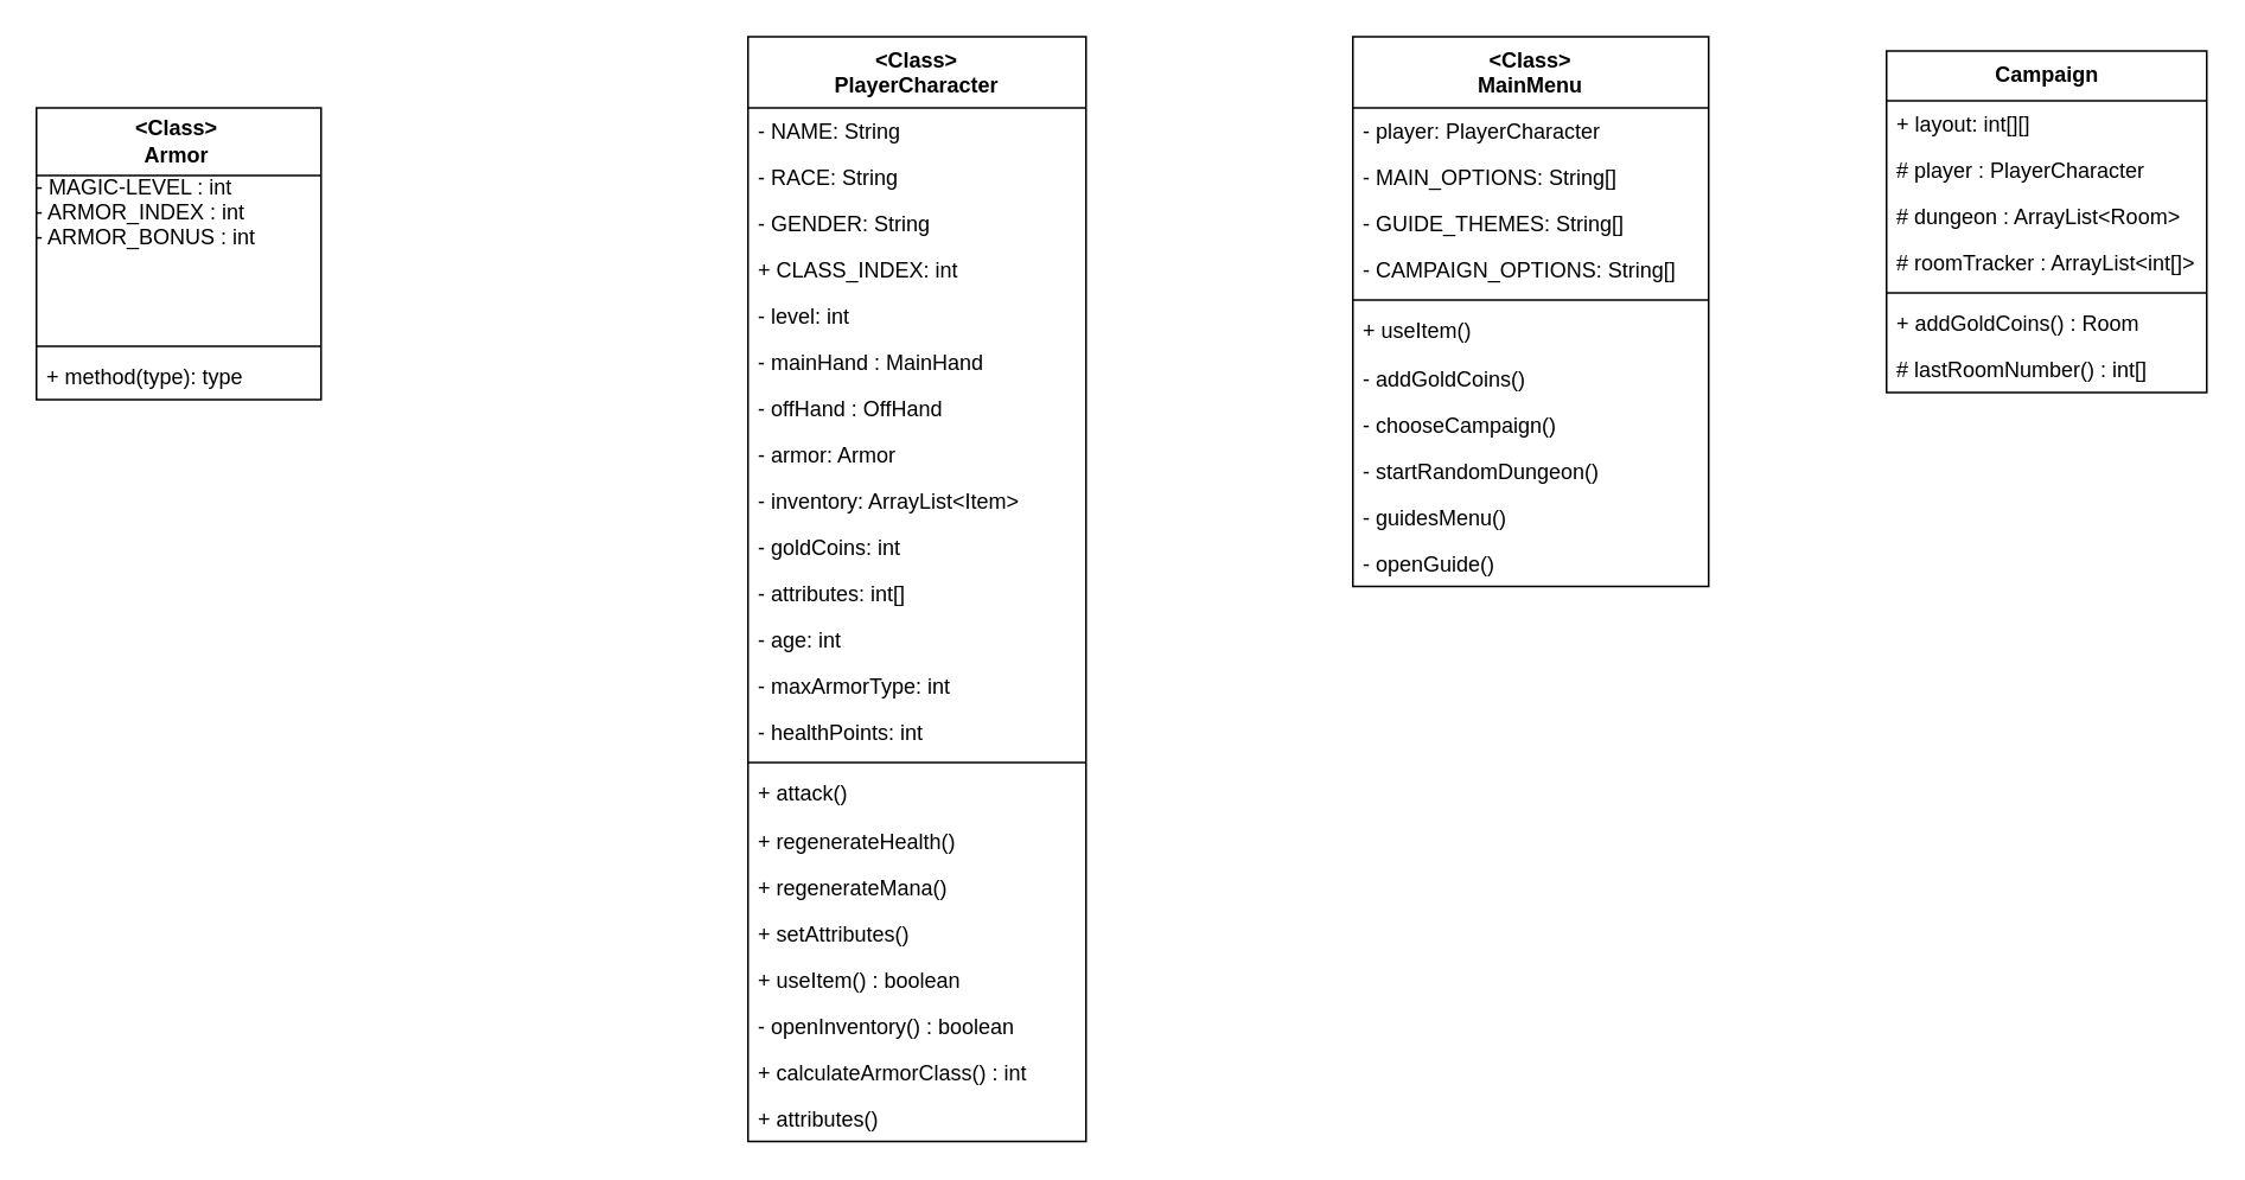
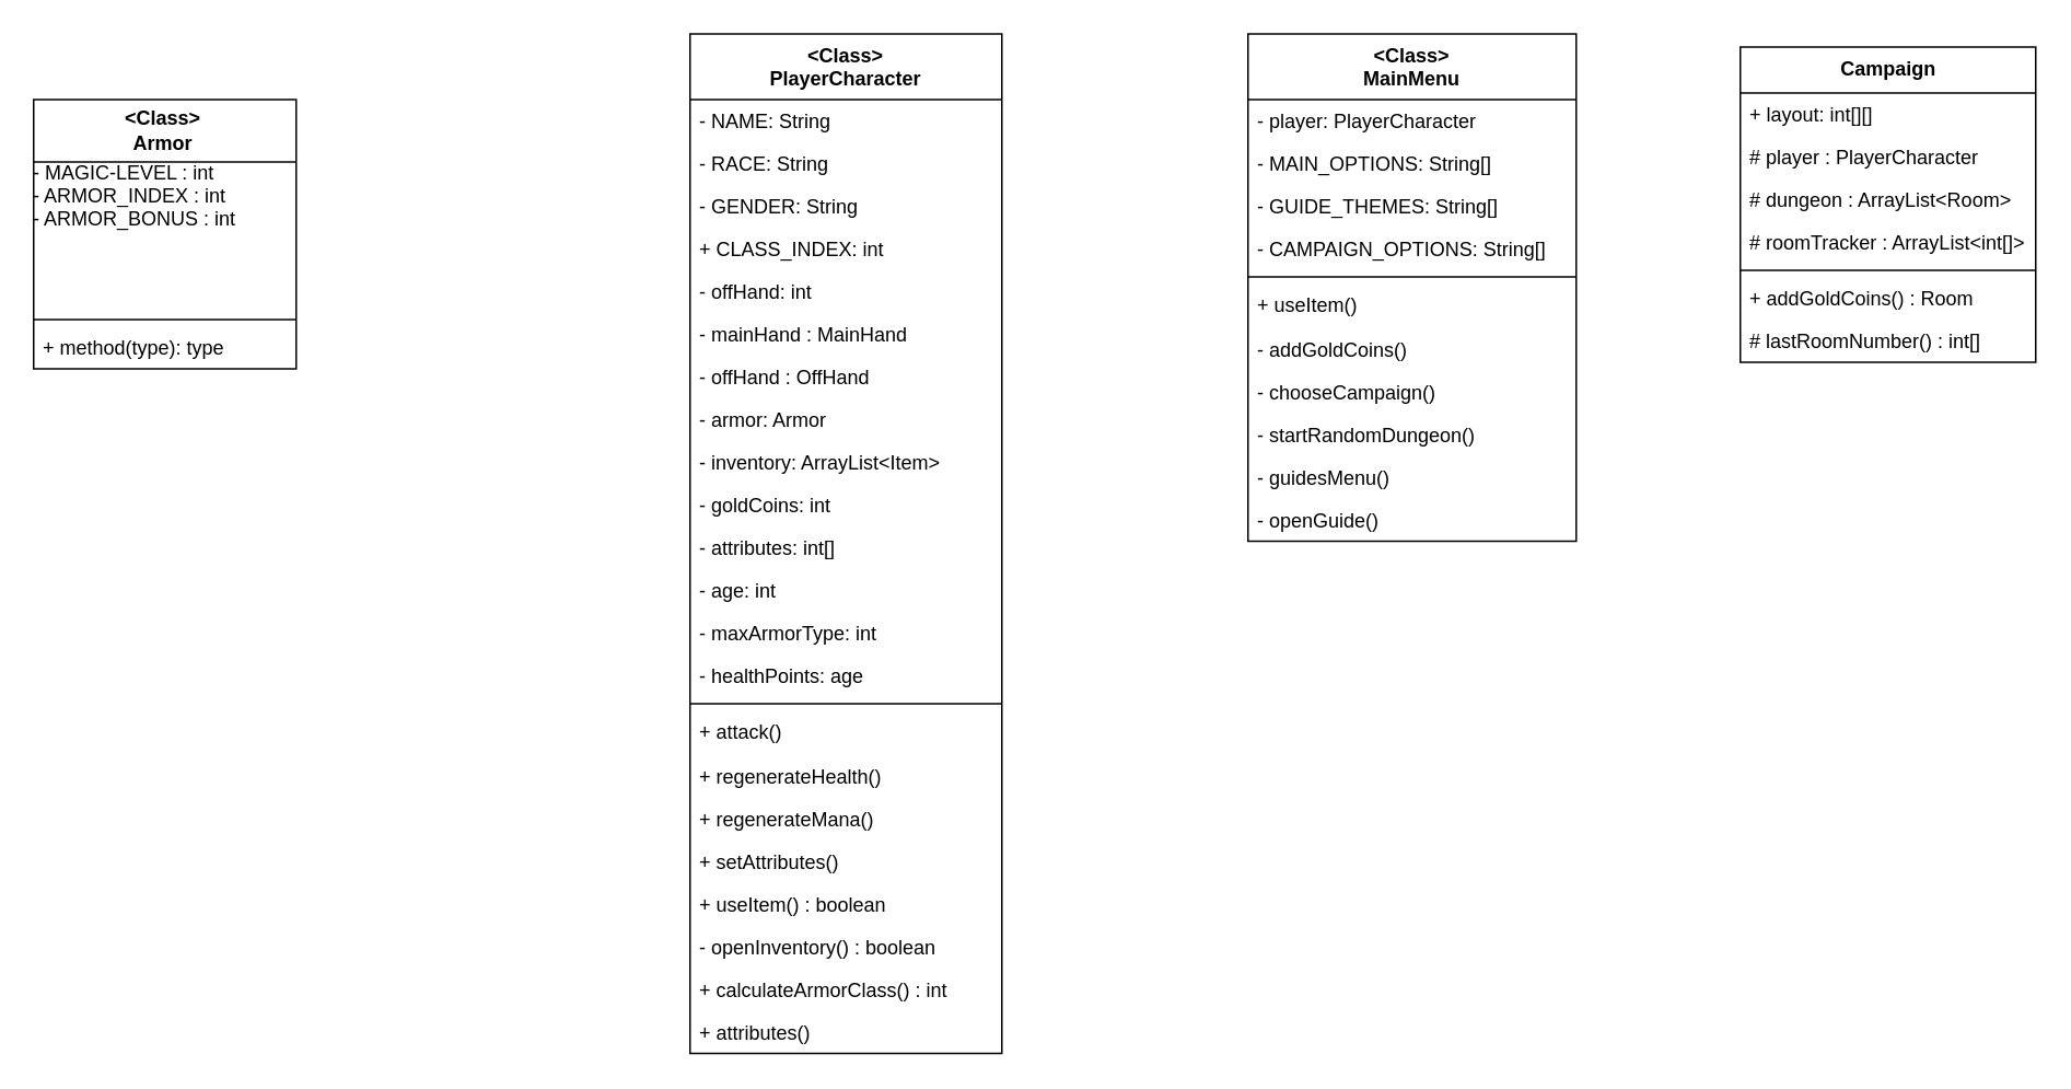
- <mxCell id="19" value="- level: int" style="text;strokeColor=none;fillColor=none;align=left;verticalAlign=top;spacingLeft=4;spacingRight=4;overflow=hidden;rotatable=0;points=[[0,0.5],[1,0.5]];portConstraint=eastwest;" parent="14" vertex="1"><mxGeometry y="144" width="190" height="26" as="geometry" /></mxCell>
+ <mxCell id="19" value="- offHand: int" style="text;strokeColor=none;fillColor=none;align=left;verticalAlign=top;spacingLeft=4;spacingRight=4;overflow=hidden;rotatable=0;points=[[0,0.5],[1,0.5]];portConstraint=eastwest;" parent="14" vertex="1"><mxGeometry y="144" width="190" height="26" as="geometry" /></mxCell>
- <mxCell id="28" value="- healthPoints: int" style="text;strokeColor=none;fillColor=none;align=left;verticalAlign=top;spacingLeft=4;spacingRight=4;overflow=hidden;rotatable=0;points=[[0,0.5],[1,0.5]];portConstraint=eastwest;" parent="14" vertex="1"><mxGeometry y="378" width="190" height="26" as="geometry" /></mxCell>
+ <mxCell id="28" value="- healthPoints: age" style="text;strokeColor=none;fillColor=none;align=left;verticalAlign=top;spacingLeft=4;spacingRight=4;overflow=hidden;rotatable=0;points=[[0,0.5],[1,0.5]];portConstraint=eastwest;" parent="14" vertex="1"><mxGeometry y="378" width="190" height="26" as="geometry" /></mxCell>
